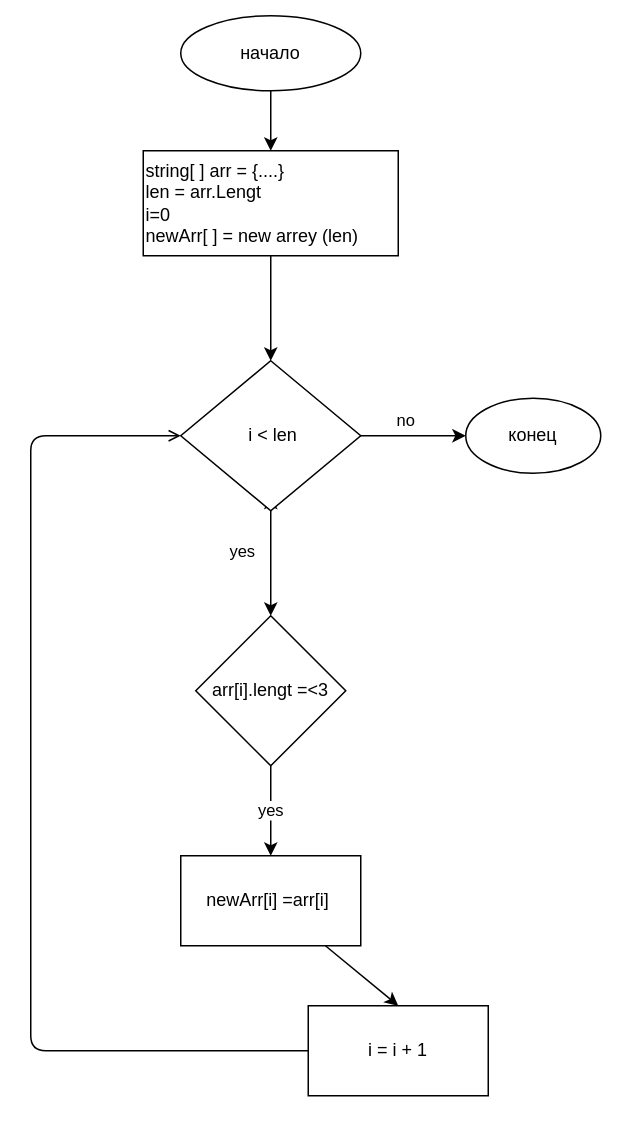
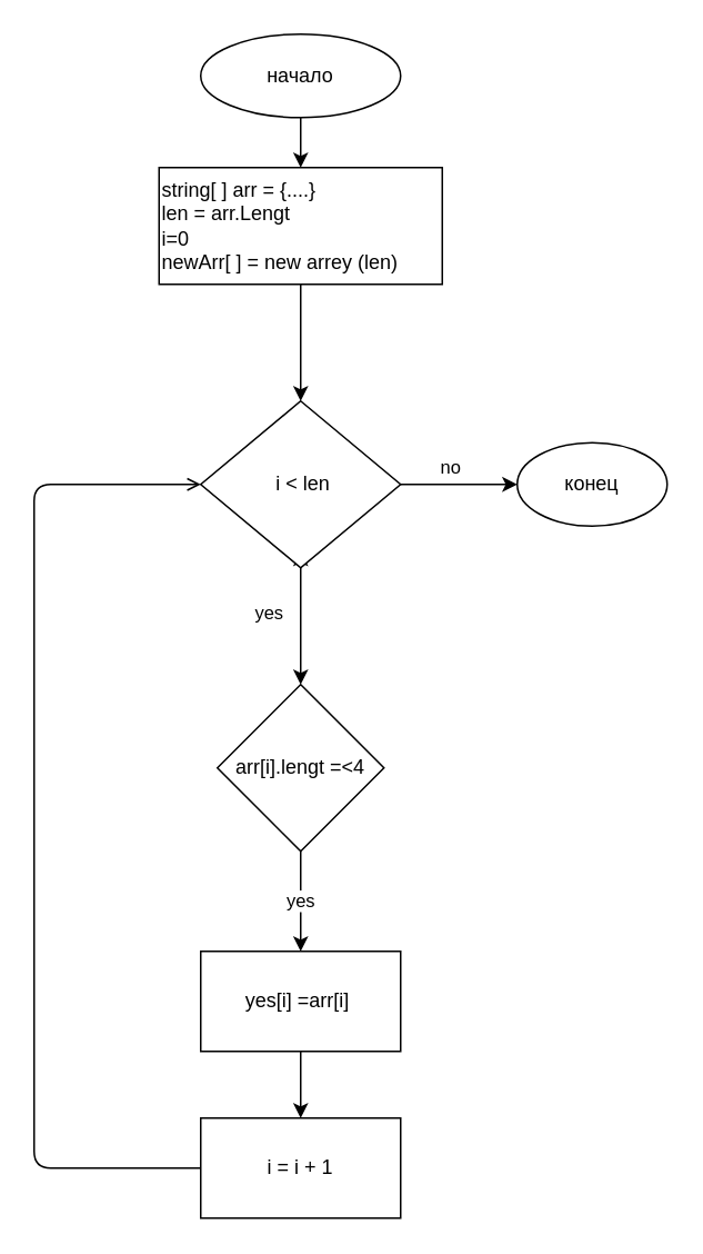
- <mxCell id="3" value="начало" style="ellipse;whiteSpace=wrap;html=1;" parent="1" vertex="1"><mxGeometry x="120" y="10" width="120" height="50" as="geometry" /></mxCell>
+ <mxCell id="3" value="начало" style="ellipse;whiteSpace=wrap;html=1;" parent="1" vertex="1"><mxGeometry x="120" y="20" width="120" height="50" as="geometry" /></mxCell>
- <mxCell id="12" value="arr[i].lengt =&amp;lt;3" style="rhombus;whiteSpace=wrap;html=1;" parent="1" vertex="1"><mxGeometry x="130" y="410" width="100" height="100" as="geometry" /></mxCell>
+ <mxCell id="12" value="arr[i].lengt =&amp;lt;4" style="rhombus;whiteSpace=wrap;html=1;" parent="1" vertex="1"><mxGeometry x="130" y="410" width="100" height="100" as="geometry" /></mxCell>
- <mxCell id="14" value="newArr[i] =arr[i]&amp;nbsp;" style="rounded=0;whiteSpace=wrap;html=1;" vertex="1" parent="1"><mxGeometry x="120" y="570" width="120" height="60" as="geometry" /></mxCell>
+ <mxCell id="14" value="yes[i] =arr[i]&amp;nbsp;" style="rounded=0;whiteSpace=wrap;html=1;" vertex="1" parent="1"><mxGeometry x="120" y="570" width="120" height="60" as="geometry" /></mxCell>
- <mxCell id="16" value="i = i + 1" style="rounded=0;whiteSpace=wrap;html=1;" vertex="1" parent="1"><mxGeometry x="205" y="670" width="120" height="60" as="geometry" /></mxCell>
+ <mxCell id="16" value="i = i + 1" style="rounded=0;whiteSpace=wrap;html=1;" vertex="1" parent="1"><mxGeometry x="120" y="670" width="120" height="60" as="geometry" /></mxCell>
